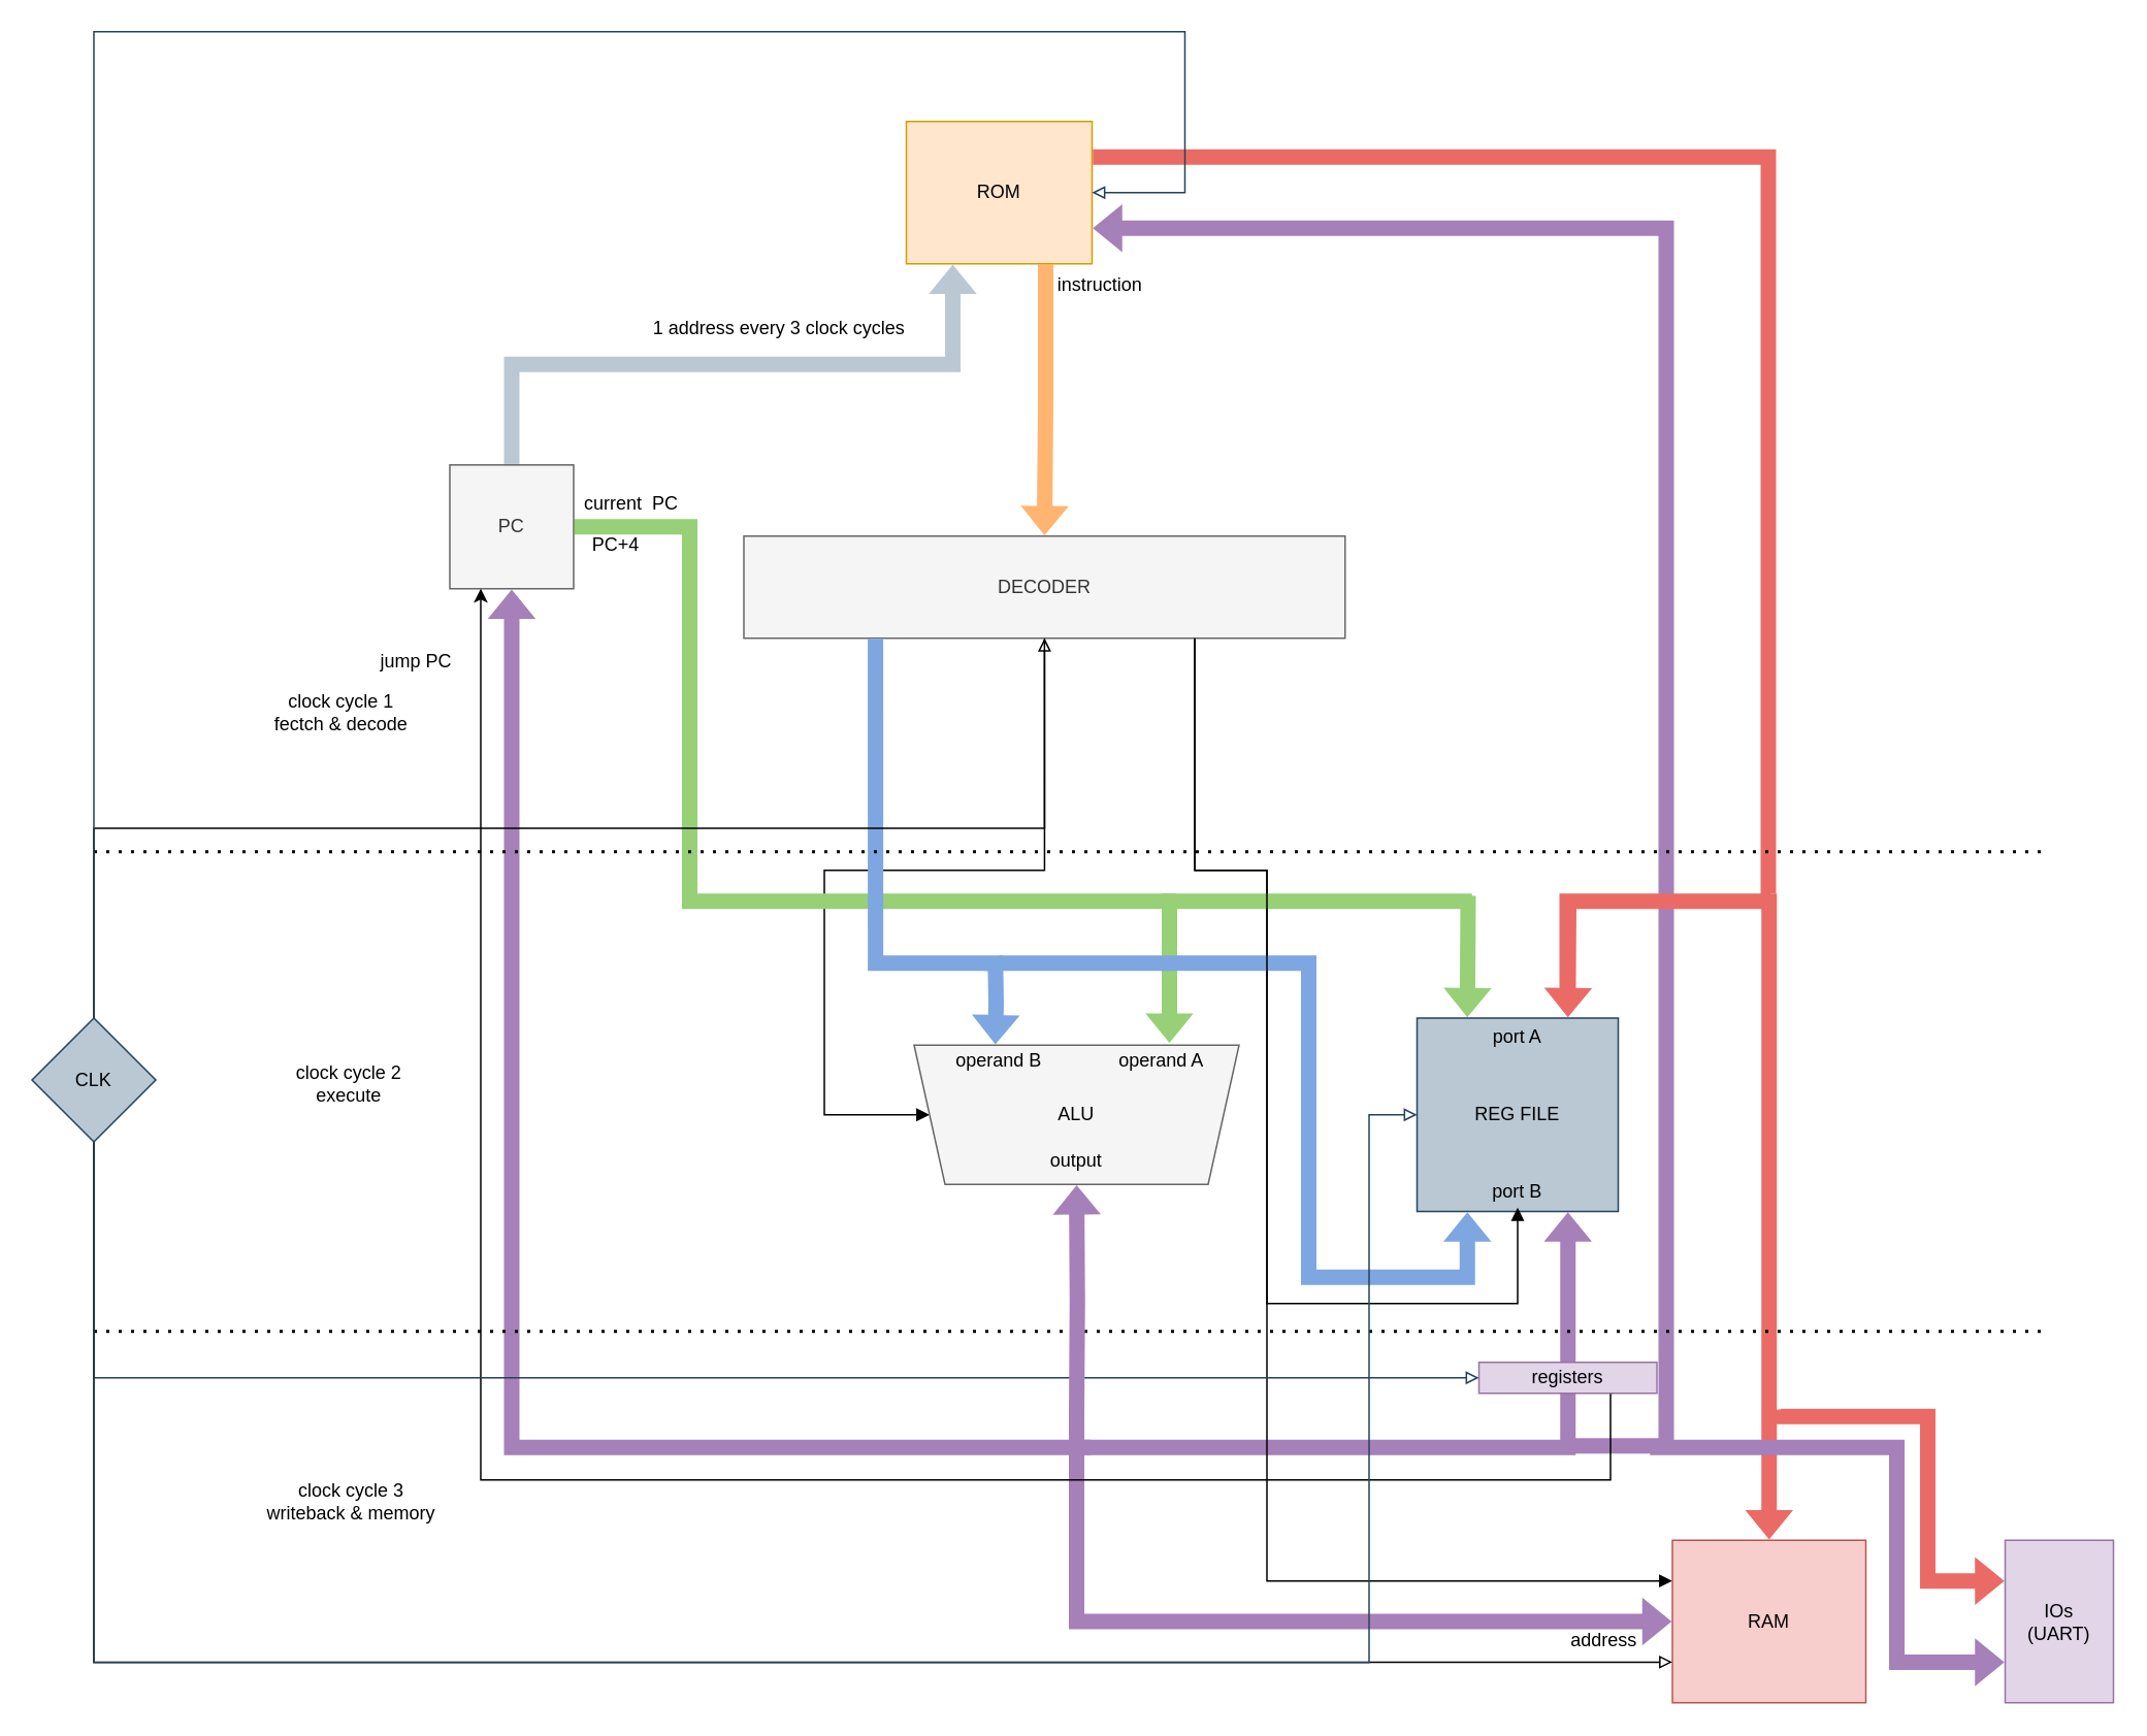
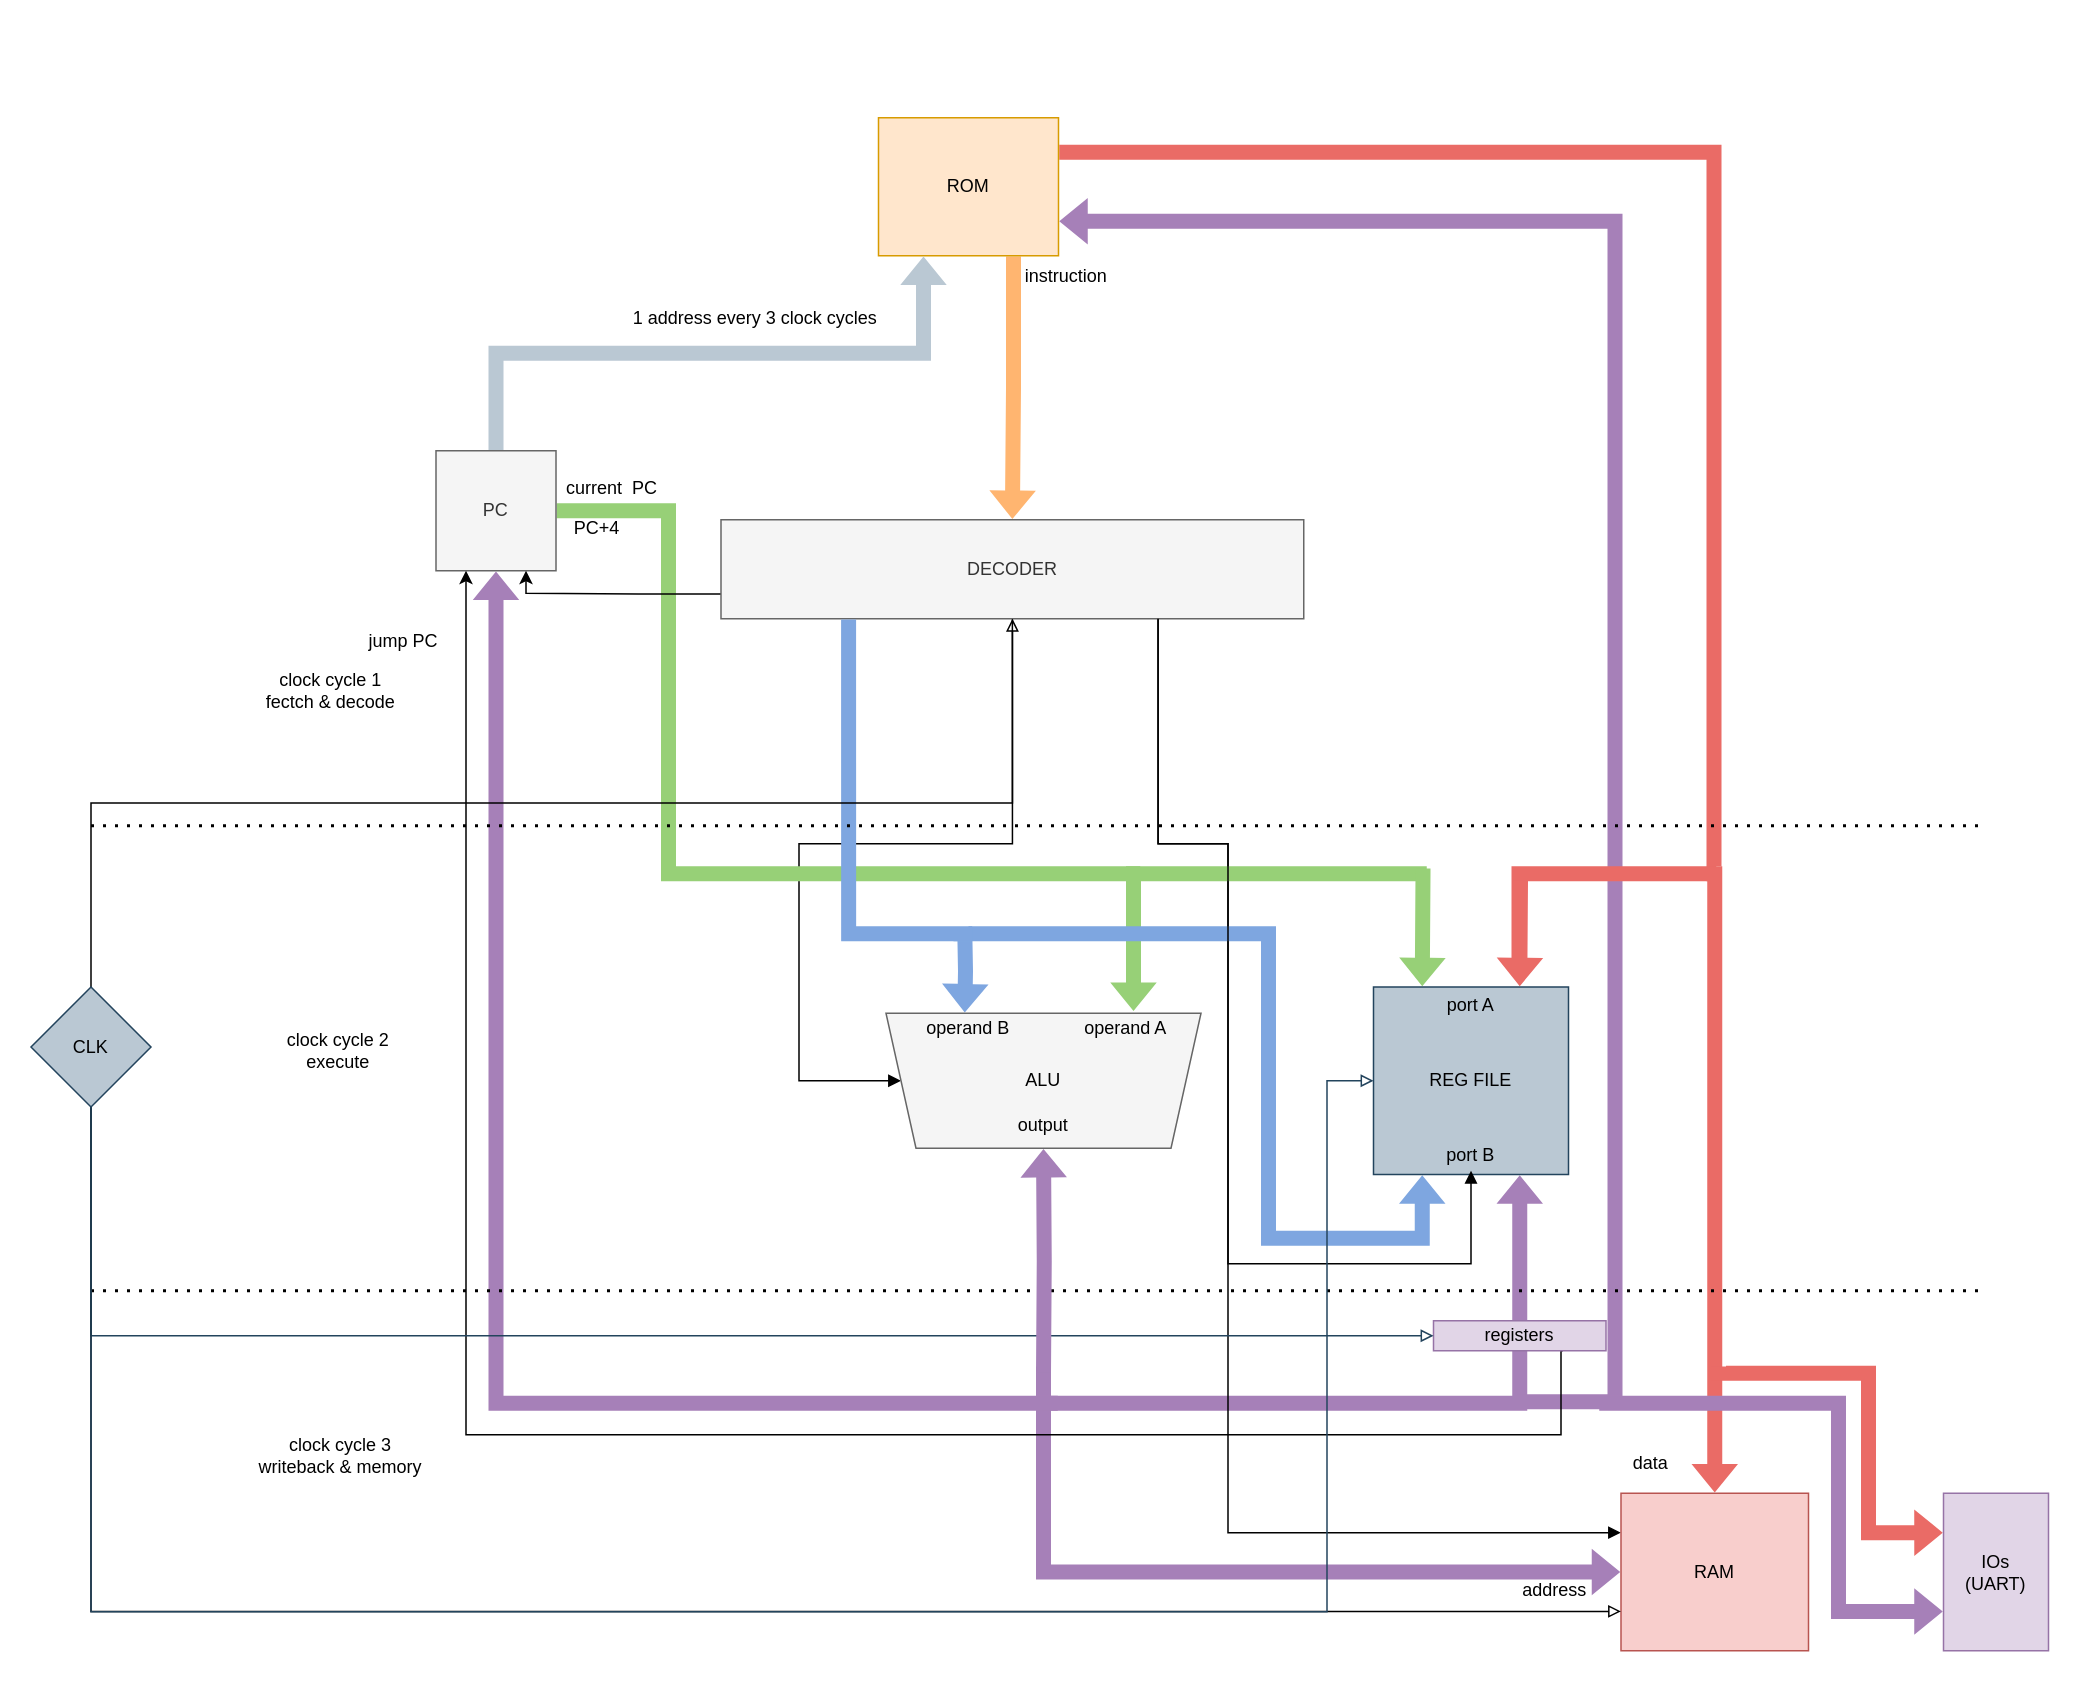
- <mxCell id="50" style="edgeStyle=orthogonalEdgeStyle;rounded=0;orthogonalLoop=1;jettySize=auto;html=1;exitX=0.5;exitY=0;exitDx=0;exitDy=0;entryX=1;entryY=0.5;entryDx=0;entryDy=0;endArrow=block;endFill=0;fillColor=#bac8d3;strokeColor=#23445d;" parent="1" source="51" target="11" edge="1"><mxGeometry relative="1" as="geometry"><Array as="points"><mxPoint x="60" y="20" /><mxPoint x="765" y="20" /><mxPoint x="765" y="124" /></Array></mxGeometry></mxCell>
+ <mxCell id="19" style="edgeStyle=orthogonalEdgeStyle;rounded=0;orthogonalLoop=1;jettySize=auto;html=1;exitX=0;exitY=0.75;exitDx=0;exitDy=0;entryX=0.75;entryY=1;entryDx=0;entryDy=0;" parent="1" source="20" target="18" edge="1"><mxGeometry relative="1" as="geometry"><Array as="points"><mxPoint x="425" y="395" /><mxPoint x="350" y="395" /></Array></mxGeometry></mxCell>
+ <mxCell id="45" value="data" style="text;html=1;strokeColor=none;fillColor=none;align=center;verticalAlign=middle;whiteSpace=wrap;rounded=0;" parent="1" vertex="1"><mxGeometry x="1080" y="965" width="40" height="20" as="geometry" /></mxCell>
